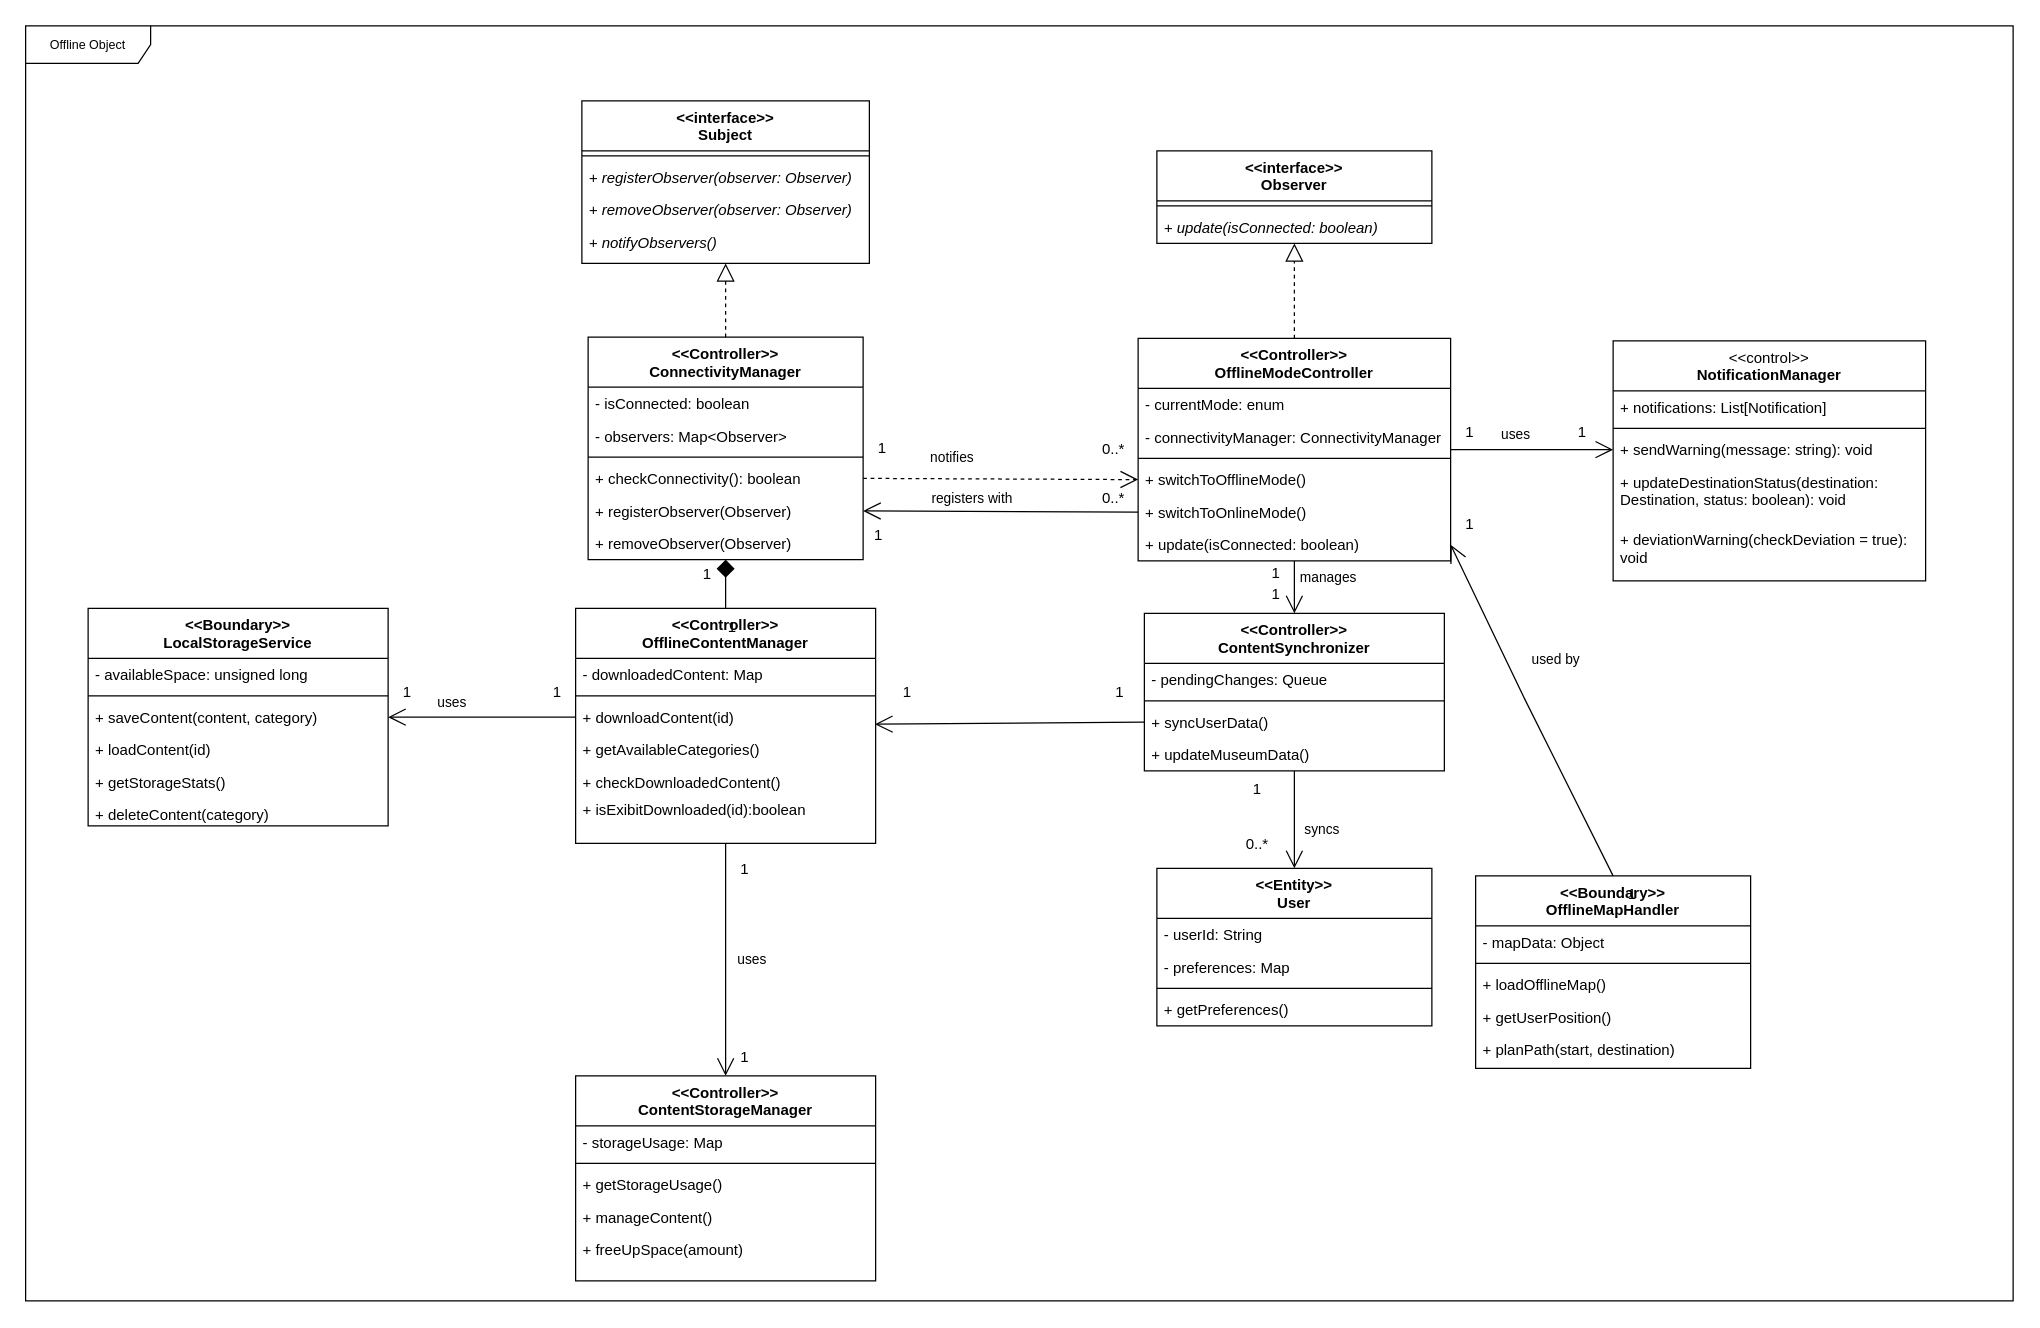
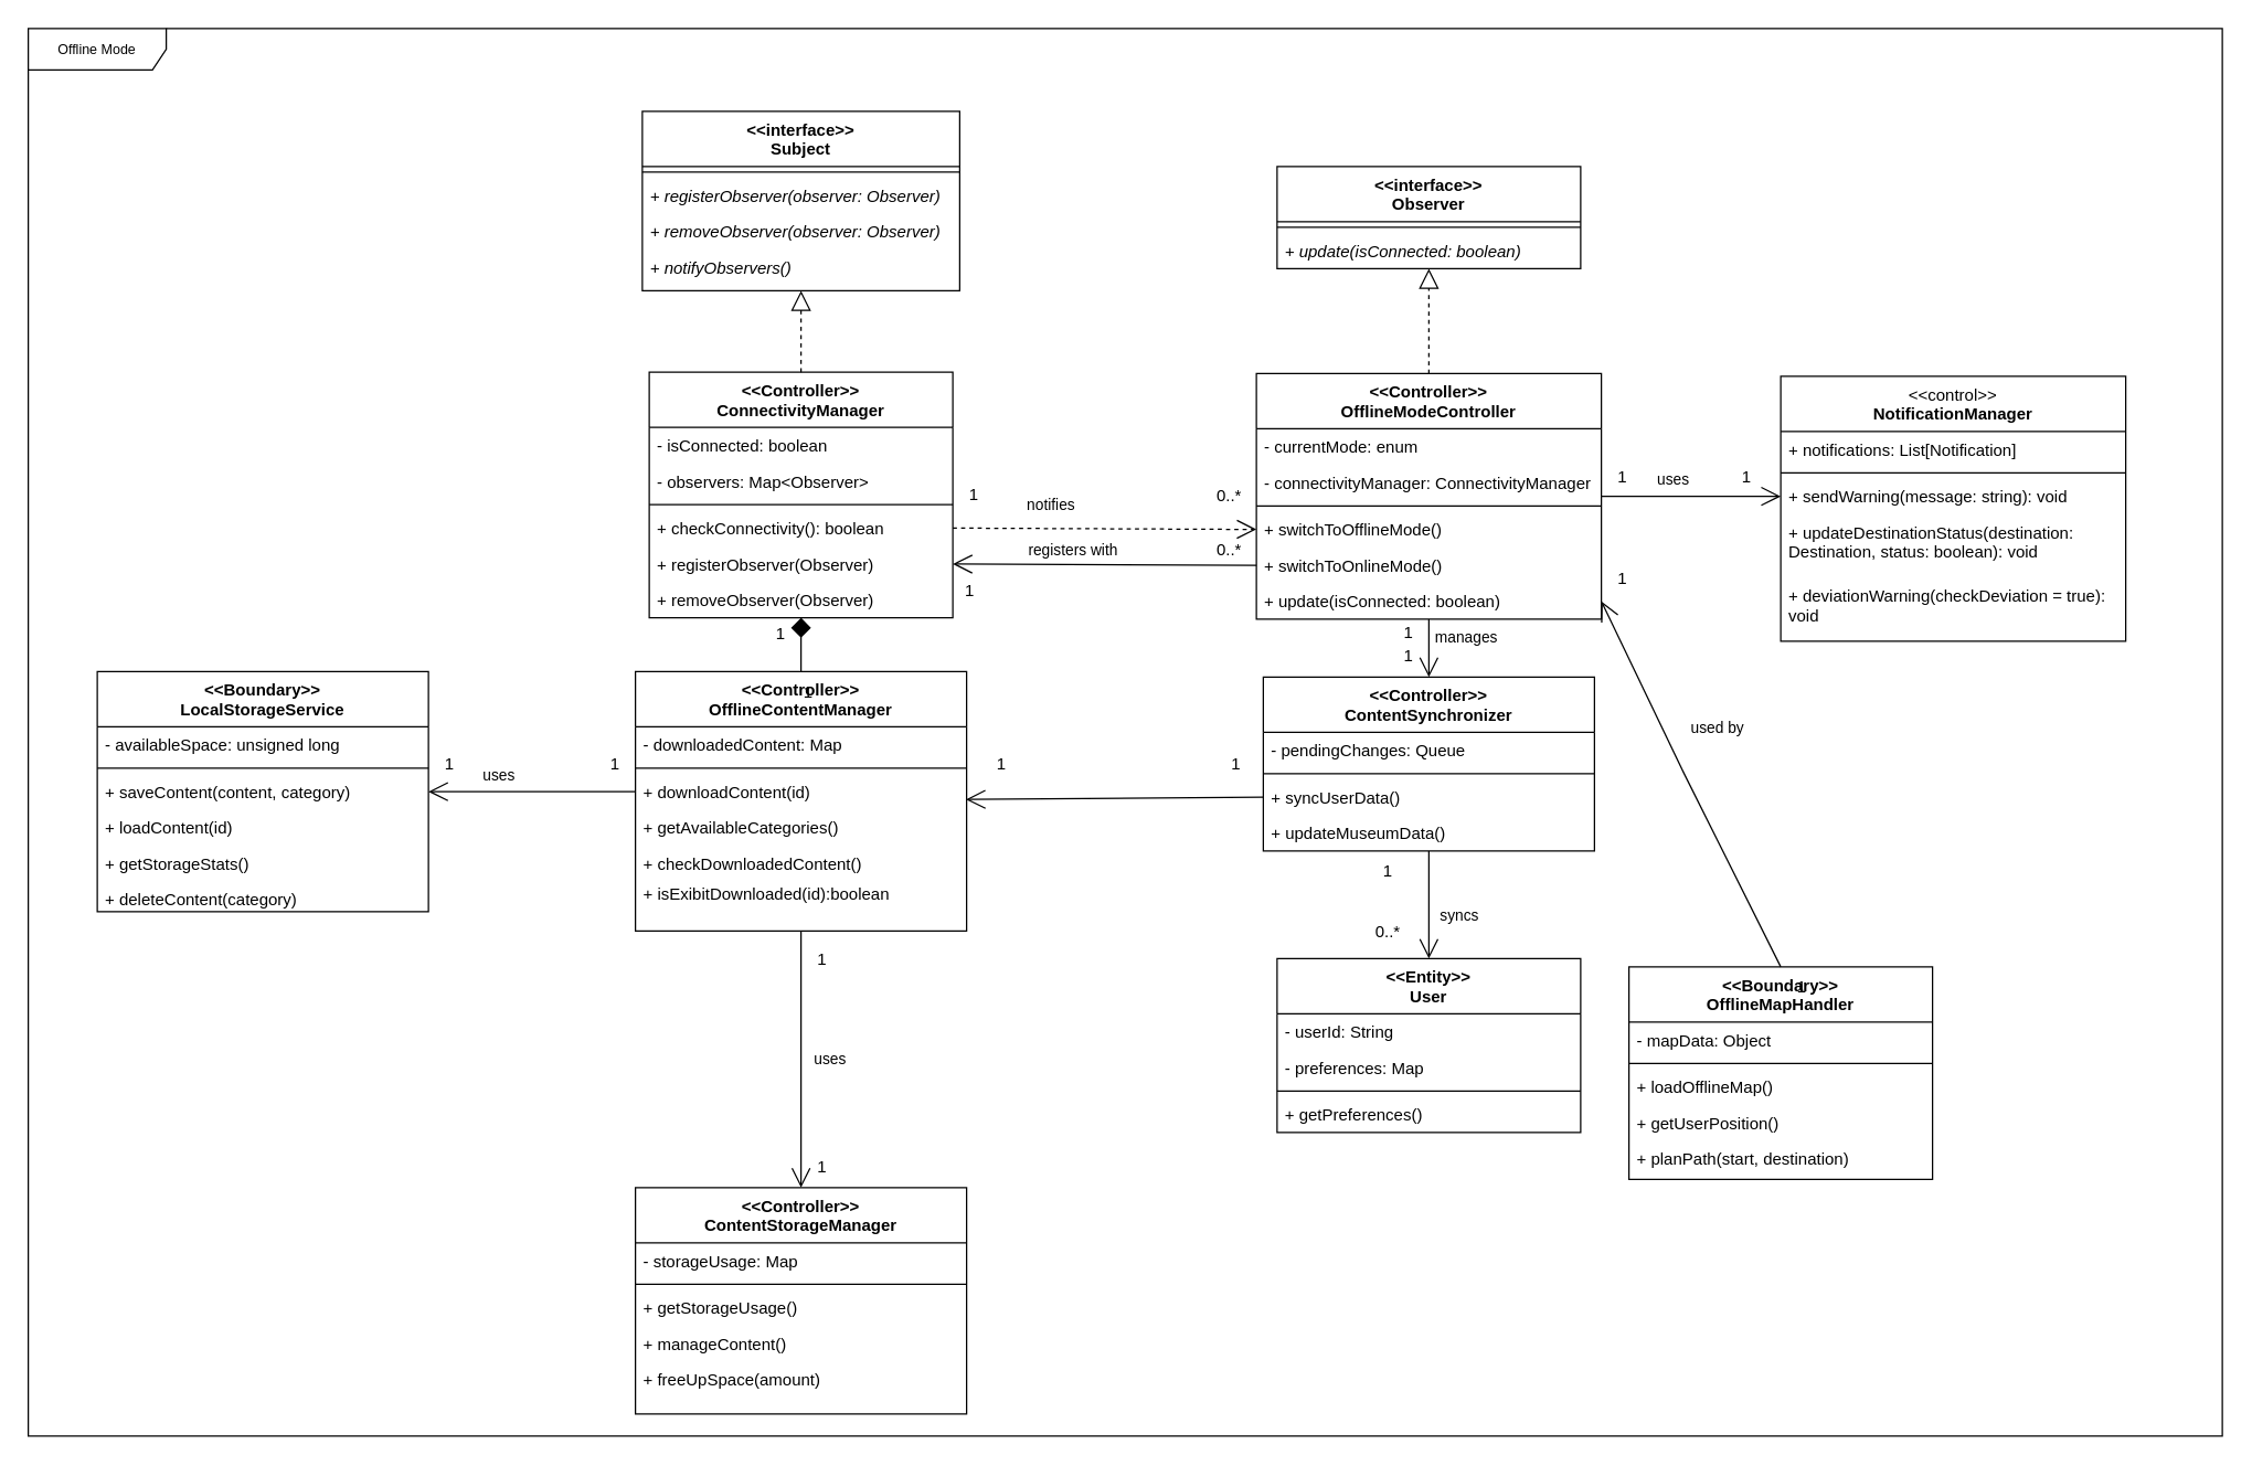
- <mxCell id="106" value="&lt;font style=&quot;font-size: 10px;&quot;&gt;Offline Object&lt;/font&gt;" style="shape=umlFrame;whiteSpace=wrap;html=1;pointerEvents=0;recursiveResize=0;container=1;collapsible=0;width=100;height=30;" parent="1" vertex="1"><mxGeometry x="20" y="20" width="1590" height="1020" as="geometry" /></mxCell>
+ <mxCell id="106" value="&lt;font style=&quot;font-size: 10px;&quot;&gt;Offline Mode&lt;/font&gt;" style="shape=umlFrame;whiteSpace=wrap;html=1;pointerEvents=0;recursiveResize=0;container=1;collapsible=0;width=100;height=30;" parent="1" vertex="1"><mxGeometry x="20" y="20" width="1590" height="1020" as="geometry" /></mxCell>
